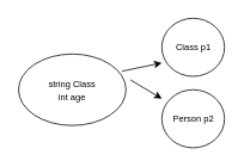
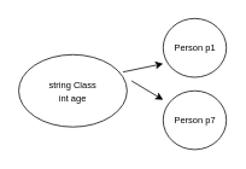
- <mxCell id="9" value="&lt;span style=&quot;font-size: 10px;&quot;&gt;Class p1&lt;/span&gt;" style="text;html=1;align=center;verticalAlign=middle;whiteSpace=wrap;rounded=0;" vertex="1" parent="7"><mxGeometry x="8.75" y="20.312" width="52.5" height="24.375" as="geometry" /></mxCell>
+ <mxCell id="9" value="&lt;span style=&quot;font-size: 10px;&quot;&gt;Person p1&lt;/span&gt;" style="text;html=1;align=center;verticalAlign=middle;whiteSpace=wrap;rounded=0;" vertex="1" parent="7"><mxGeometry x="8.75" y="20.312" width="52.5" height="24.375" as="geometry" /></mxCell>
- <mxCell id="6" value="&lt;span style=&quot;font-size: 10px;&quot;&gt;Person p2&lt;/span&gt;" style="text;html=1;align=center;verticalAlign=middle;whiteSpace=wrap;rounded=0;" vertex="1" parent="4"><mxGeometry x="8.75" y="20.312" width="52.5" height="24.375" as="geometry" /></mxCell>
+ <mxCell id="6" value="&lt;span style=&quot;font-size: 10px;&quot;&gt;Person p7&lt;/span&gt;" style="text;html=1;align=center;verticalAlign=middle;whiteSpace=wrap;rounded=0;" vertex="1" parent="4"><mxGeometry x="8.75" y="20.312" width="52.5" height="24.375" as="geometry" /></mxCell>
